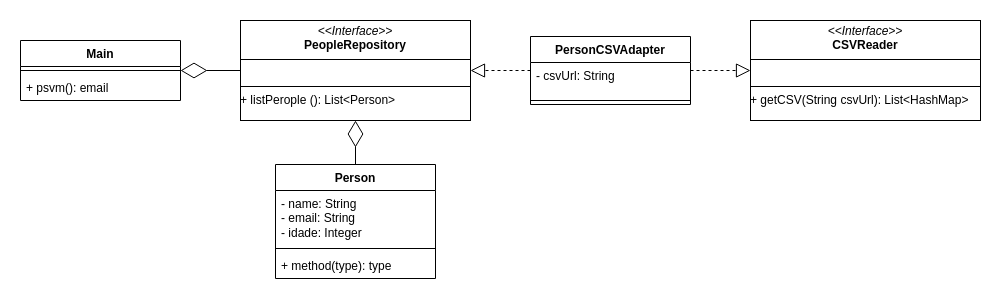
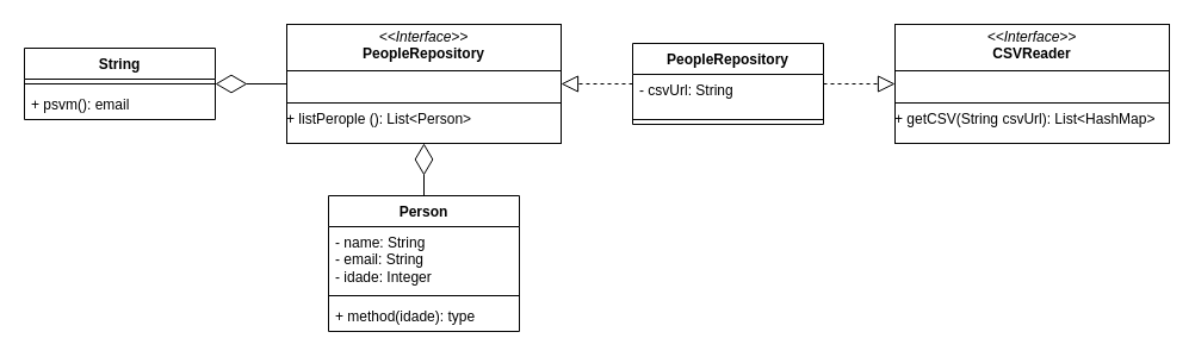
- <mxCell id="9" value="PersonCSVAdapter" style="swimlane;fontStyle=1;align=center;verticalAlign=top;childLayout=stackLayout;horizontal=1;startSize=26;horizontalStack=0;resizeParent=1;resizeParentMax=0;resizeLast=0;collapsible=1;marginBottom=0;whiteSpace=wrap;html=1;" vertex="1" parent="1"><mxGeometry x="530" y="36" width="160" height="68" as="geometry" /></mxCell>
+ <mxCell id="9" value="PeopleRepository" style="swimlane;fontStyle=1;align=center;verticalAlign=top;childLayout=stackLayout;horizontal=1;startSize=26;horizontalStack=0;resizeParent=1;resizeParentMax=0;resizeLast=0;collapsible=1;marginBottom=0;whiteSpace=wrap;html=1;" vertex="1" parent="1"><mxGeometry x="530" y="36" width="160" height="68" as="geometry" /></mxCell>
- <mxCell id="13" value="Main" style="swimlane;fontStyle=1;align=center;verticalAlign=top;childLayout=stackLayout;horizontal=1;startSize=26;horizontalStack=0;resizeParent=1;resizeParentMax=0;resizeLast=0;collapsible=1;marginBottom=0;whiteSpace=wrap;html=1;" vertex="1" parent="1"><mxGeometry x="20" y="40" width="160" height="60" as="geometry" /></mxCell>
+ <mxCell id="13" value="String" style="swimlane;fontStyle=1;align=center;verticalAlign=top;childLayout=stackLayout;horizontal=1;startSize=26;horizontalStack=0;resizeParent=1;resizeParentMax=0;resizeLast=0;collapsible=1;marginBottom=0;whiteSpace=wrap;html=1;" vertex="1" parent="1"><mxGeometry x="20" y="40" width="160" height="60" as="geometry" /></mxCell>
- <mxCell id="7" value="+ method(type): type" style="text;strokeColor=none;fillColor=none;align=left;verticalAlign=top;spacingLeft=4;spacingRight=4;overflow=hidden;rotatable=0;points=[[0,0.5],[1,0.5]];portConstraint=eastwest;whiteSpace=wrap;html=1;" vertex="1" parent="4"><mxGeometry y="88" width="160" height="26" as="geometry" /></mxCell>
+ <mxCell id="7" value="+ method(idade): type" style="text;strokeColor=none;fillColor=none;align=left;verticalAlign=top;spacingLeft=4;spacingRight=4;overflow=hidden;rotatable=0;points=[[0,0.5],[1,0.5]];portConstraint=eastwest;whiteSpace=wrap;html=1;" vertex="1" parent="4"><mxGeometry y="88" width="160" height="26" as="geometry" /></mxCell>
